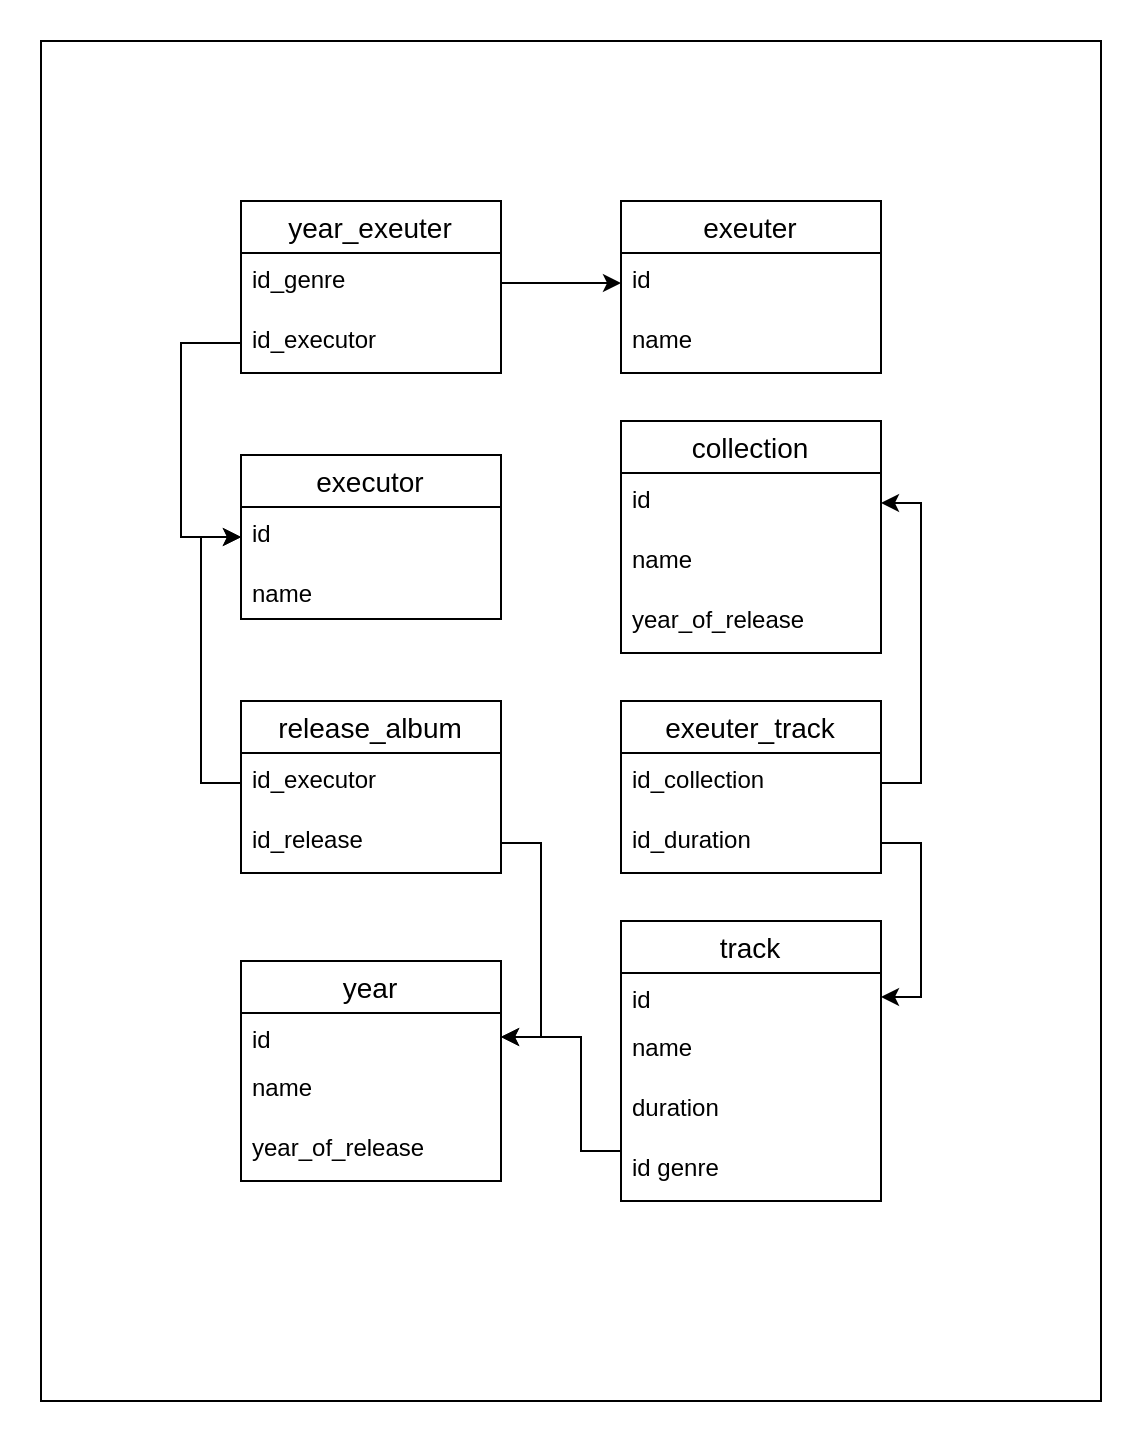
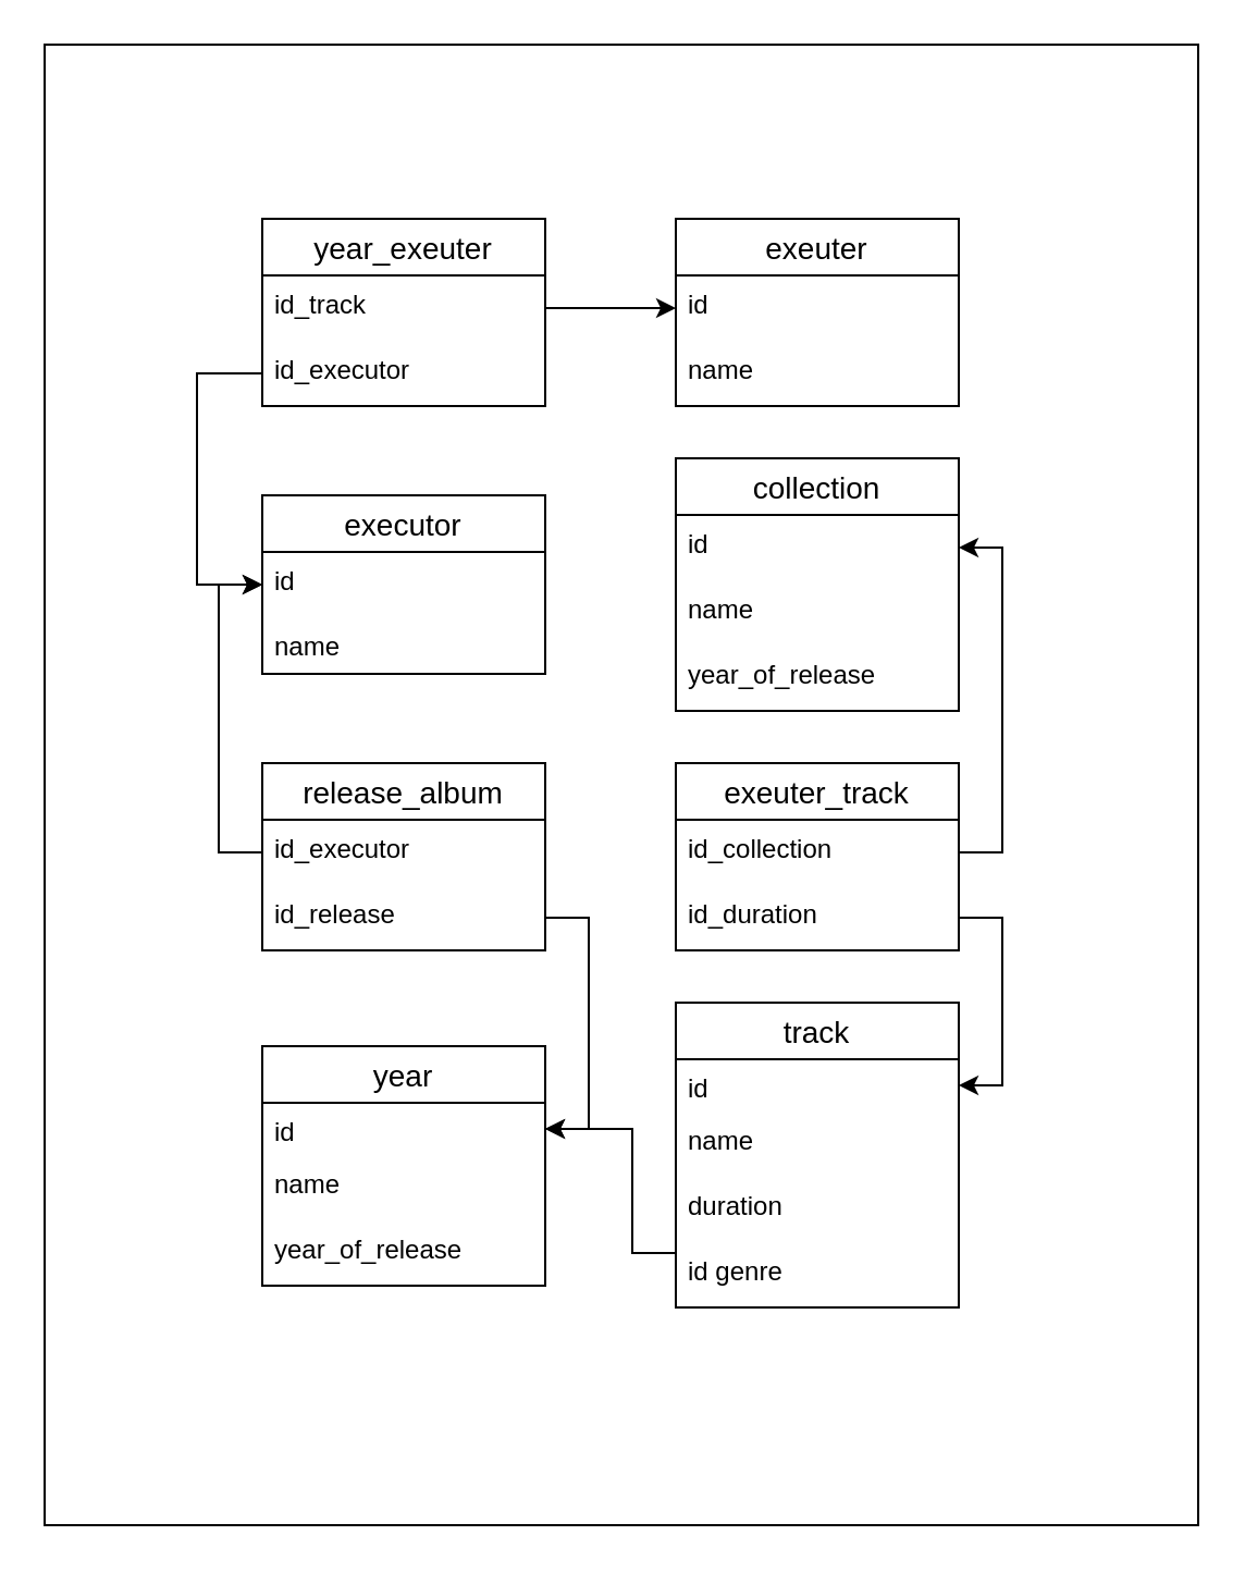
- <mxCell id="19" value="id_genre" style="text;strokeColor=none;fillColor=none;spacingLeft=4;spacingRight=4;overflow=hidden;rotatable=0;points=[[0,0.5],[1,0.5]];portConstraint=eastwest;fontSize=12;" vertex="1" parent="18"><mxGeometry y="26" width="130" height="30" as="geometry" /></mxCell>
+ <mxCell id="19" value="id_track" style="text;strokeColor=none;fillColor=none;spacingLeft=4;spacingRight=4;overflow=hidden;rotatable=0;points=[[0,0.5],[1,0.5]];portConstraint=eastwest;fontSize=12;" vertex="1" parent="18"><mxGeometry y="26" width="130" height="30" as="geometry" /></mxCell>
